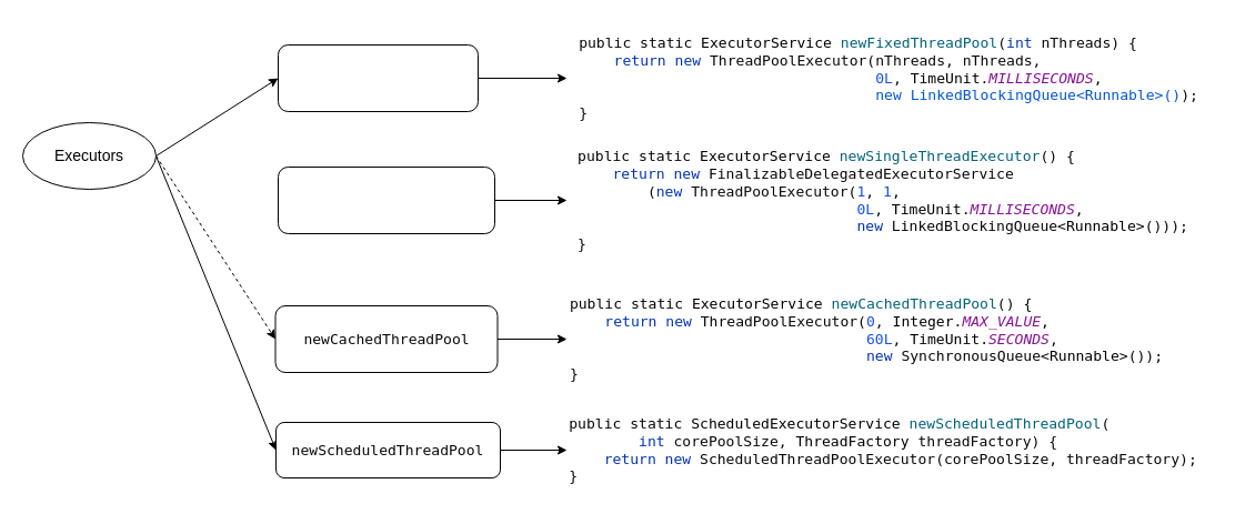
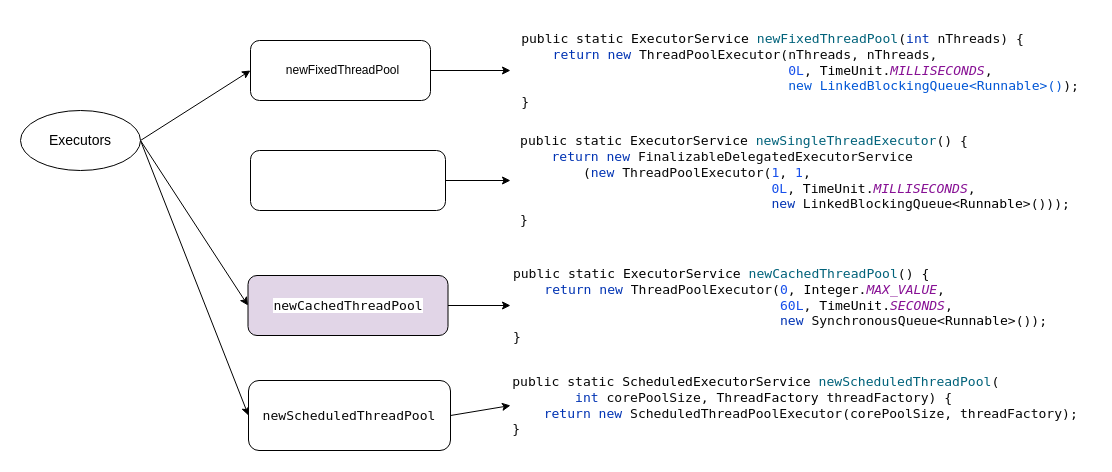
+ <mxCell id="8" value="&lt;div style=&quot;text-align: start;&quot;&gt;newFixedThreadPool&lt;/div&gt;" style="text;html=1;strokeColor=none;fillColor=none;align=center;verticalAlign=middle;whiteSpace=wrap;rounded=0;" vertex="1" parent="1"><mxGeometry x="260" y="55" width="165" height="30" as="geometry" /></mxCell>
- <mxCell id="3" style="rounded=0;orthogonalLoop=1;jettySize=auto;html=1;exitX=1;exitY=0.5;exitDx=0;exitDy=0;entryX=0;entryY=0.5;entryDx=0;entryDy=0;dashed=1;" edge="1" parent="1" source="5" target="14"><mxGeometry relative="1" as="geometry" /></mxCell>
+ <mxCell id="3" style="rounded=0;orthogonalLoop=1;jettySize=auto;html=1;exitX=1;exitY=0.5;exitDx=0;exitDy=0;entryX=0;entryY=0.5;entryDx=0;entryDy=0;" edge="1" parent="1" source="5" target="14"><mxGeometry relative="1" as="geometry" /></mxCell>
- <mxCell id="14" value="&lt;div style=&quot;text-align: start;&quot;&gt;&lt;div style=&quot;background-color: rgb(255, 255, 255); color: rgb(8, 8, 8); font-family: &amp;quot;JetBrains Mono&amp;quot;, monospace; font-size: 9.8pt;&quot;&gt;&lt;pre&gt;newCachedThreadPool&lt;/pre&gt;&lt;/div&gt;&lt;/div&gt;" style="rounded=1;whiteSpace=wrap;html=1;" vertex="1" parent="1"><mxGeometry x="247.5" y="275" width="200" height="60" as="geometry" /></mxCell>
+ <mxCell id="14" value="&lt;div style=&quot;text-align: start;&quot;&gt;&lt;div style=&quot;background-color: rgb(255, 255, 255); color: rgb(8, 8, 8); font-family: &amp;quot;JetBrains Mono&amp;quot;, monospace; font-size: 9.8pt;&quot;&gt;&lt;pre&gt;newCachedThreadPool&lt;/pre&gt;&lt;/div&gt;&lt;/div&gt;" style="rounded=1;whiteSpace=wrap;html=1;fillColor=#e1d5e7;" vertex="1" parent="1"><mxGeometry x="247.5" y="275" width="200" height="60" as="geometry" /></mxCell>
- <mxCell id="17" value="&lt;div style=&quot;text-align: start; background-color: rgb(255, 255, 255); color: rgb(8, 8, 8); font-family: &amp;quot;JetBrains Mono&amp;quot;, monospace; font-size: 9.8pt;&quot;&gt;&lt;pre&gt;newScheduledThreadPool&lt;/pre&gt;&lt;/div&gt;" style="rounded=1;whiteSpace=wrap;html=1;" vertex="1" parent="1"><mxGeometry x="248" y="380" width="202" height="50" as="geometry" /></mxCell>
+ <mxCell id="17" value="&lt;div style=&quot;text-align: start; background-color: rgb(255, 255, 255); color: rgb(8, 8, 8); font-family: &amp;quot;JetBrains Mono&amp;quot;, monospace; font-size: 9.8pt;&quot;&gt;&lt;pre&gt;newScheduledThreadPool&lt;/pre&gt;&lt;/div&gt;" style="rounded=1;whiteSpace=wrap;html=1;" vertex="1" parent="1"><mxGeometry x="248" y="380" width="202" height="70" as="geometry" /></mxCell>
